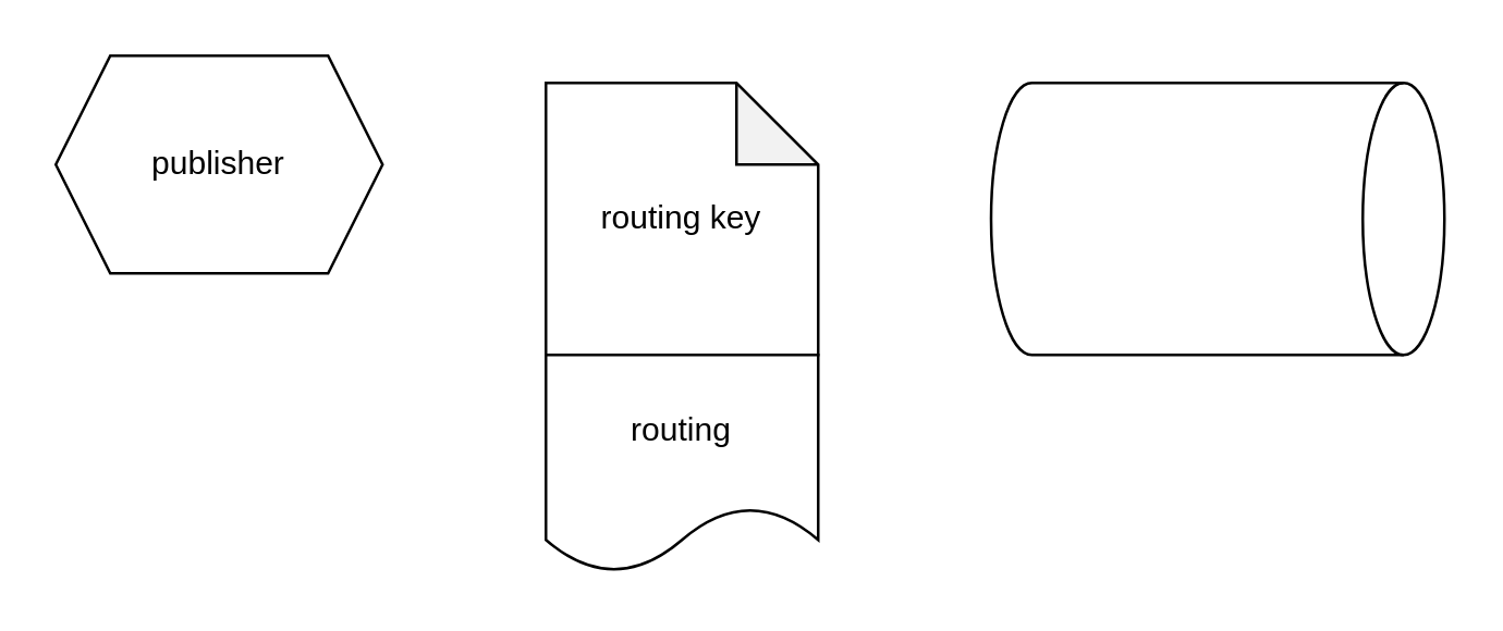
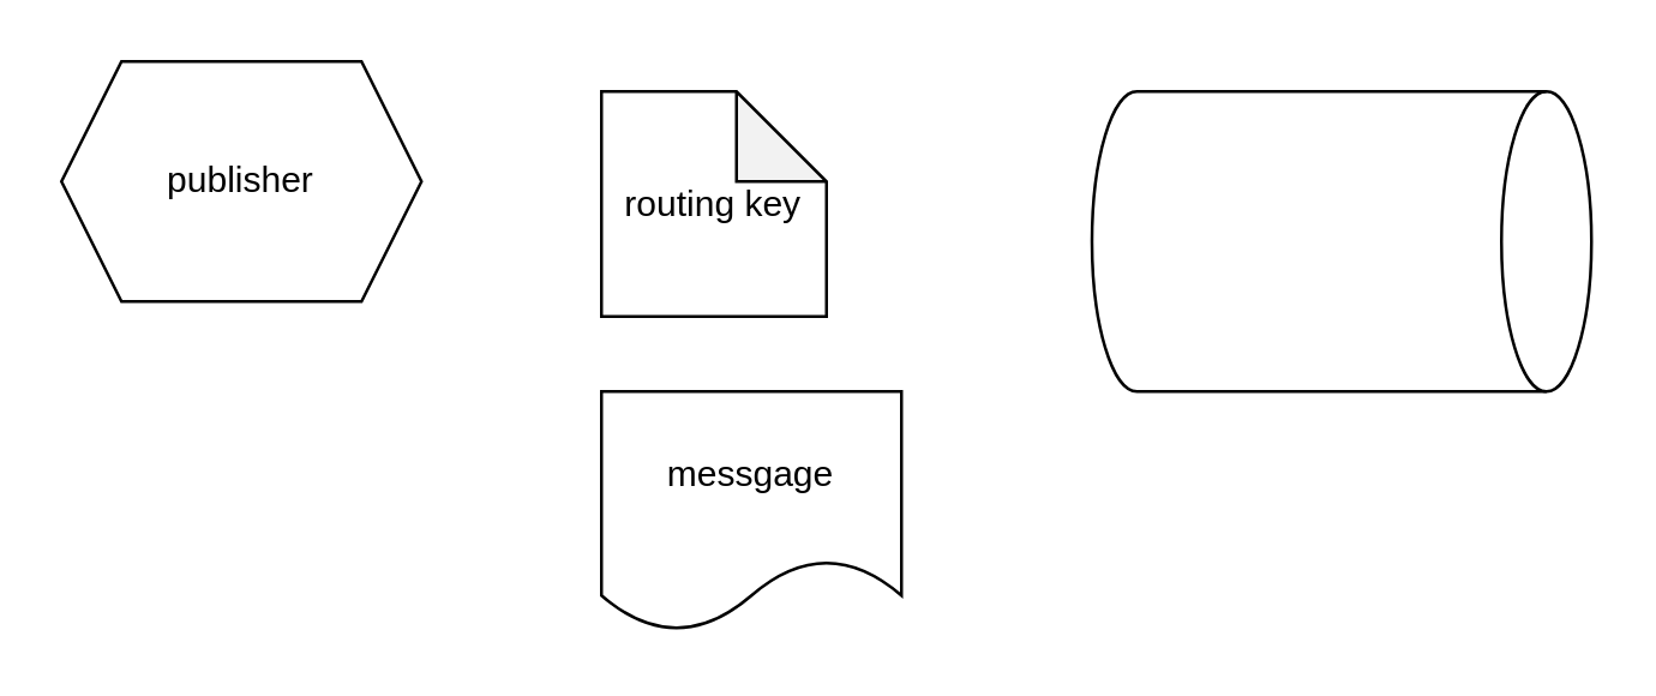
- <mxCell id="3" value="routing key&lt;br&gt;" style="shape=note;whiteSpace=wrap;html=1;backgroundOutline=1;darkOpacity=0.05;" vertex="1" parent="1"><mxGeometry x="200" y="30" width="100" height="100" as="geometry" /></mxCell>
+ <mxCell id="3" value="routing key&lt;br&gt;" style="shape=note;whiteSpace=wrap;html=1;backgroundOutline=1;darkOpacity=0.05;" vertex="1" parent="1"><mxGeometry x="200" y="30" width="75" height="75" as="geometry" /></mxCell>
- <mxCell id="4" value="routing" style="shape=document;whiteSpace=wrap;html=1;boundedLbl=1;" vertex="1" parent="1"><mxGeometry x="200" y="130" width="100" height="80" as="geometry" /></mxCell>
+ <mxCell id="4" value="messgage" style="shape=document;whiteSpace=wrap;html=1;boundedLbl=1;" vertex="1" parent="1"><mxGeometry x="200" y="130" width="100" height="80" as="geometry" /></mxCell>
